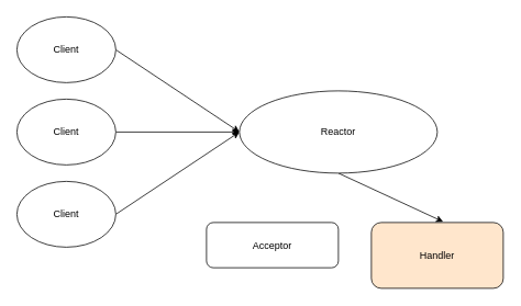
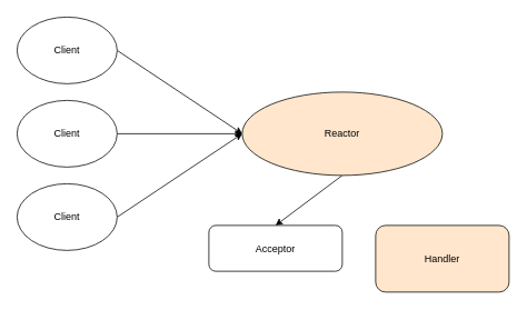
- <mxCell id="10" value="Reactor" style="ellipse;whiteSpace=wrap;html=1;" vertex="1" parent="1"><mxGeometry x="290" y="110" width="240" height="100" as="geometry" /></mxCell>
+ <mxCell id="10" value="Reactor" style="ellipse;whiteSpace=wrap;html=1;fillColor=#ffe6cc;" vertex="1" parent="1"><mxGeometry x="290" y="110" width="240" height="100" as="geometry" /></mxCell>
- <mxCell id="9" style="edgeStyle=none;html=1;exitX=0.5;exitY=1;exitDx=0;exitDy=0;entryX=0.544;entryY=-0.012;entryDx=0;entryDy=0;entryPerimeter=0;" edge="1" parent="1" source="10" target="12"><mxGeometry relative="1" as="geometry" /></mxCell>
+ <mxCell id="8" style="edgeStyle=none;html=1;exitX=0.5;exitY=1;exitDx=0;exitDy=0;entryX=0.5;entryY=0;entryDx=0;entryDy=0;" edge="1" parent="1" source="10" target="11"><mxGeometry relative="1" as="geometry" /></mxCell>
